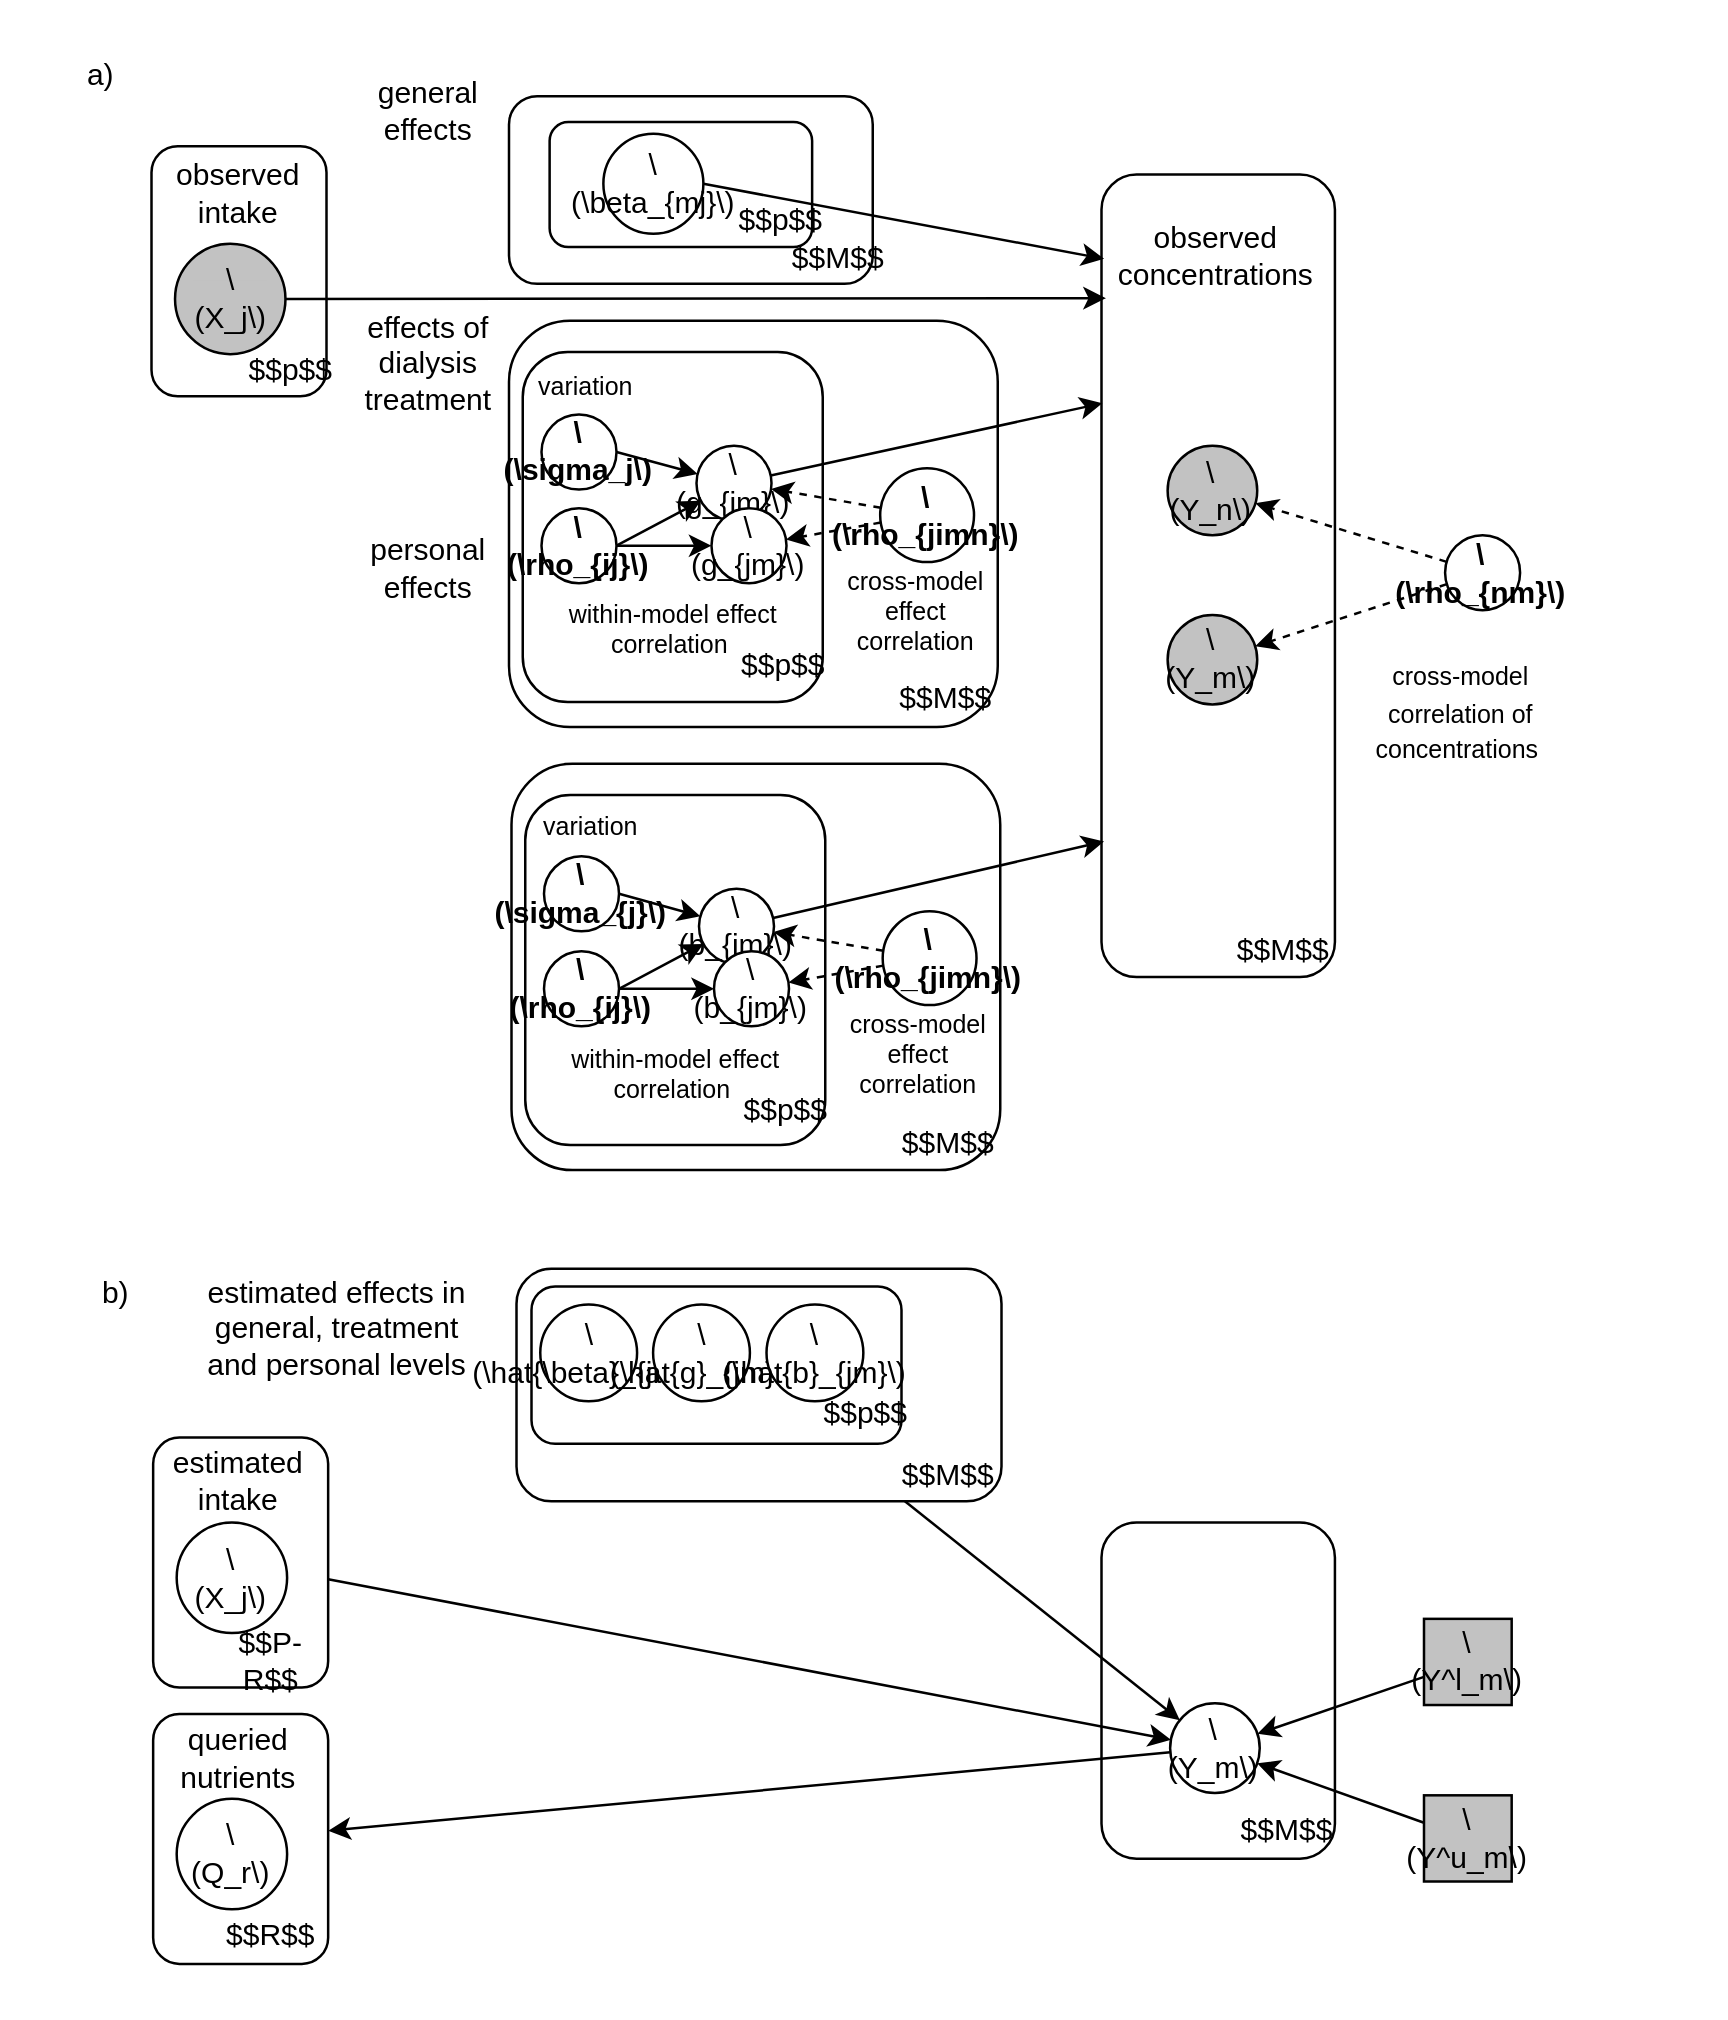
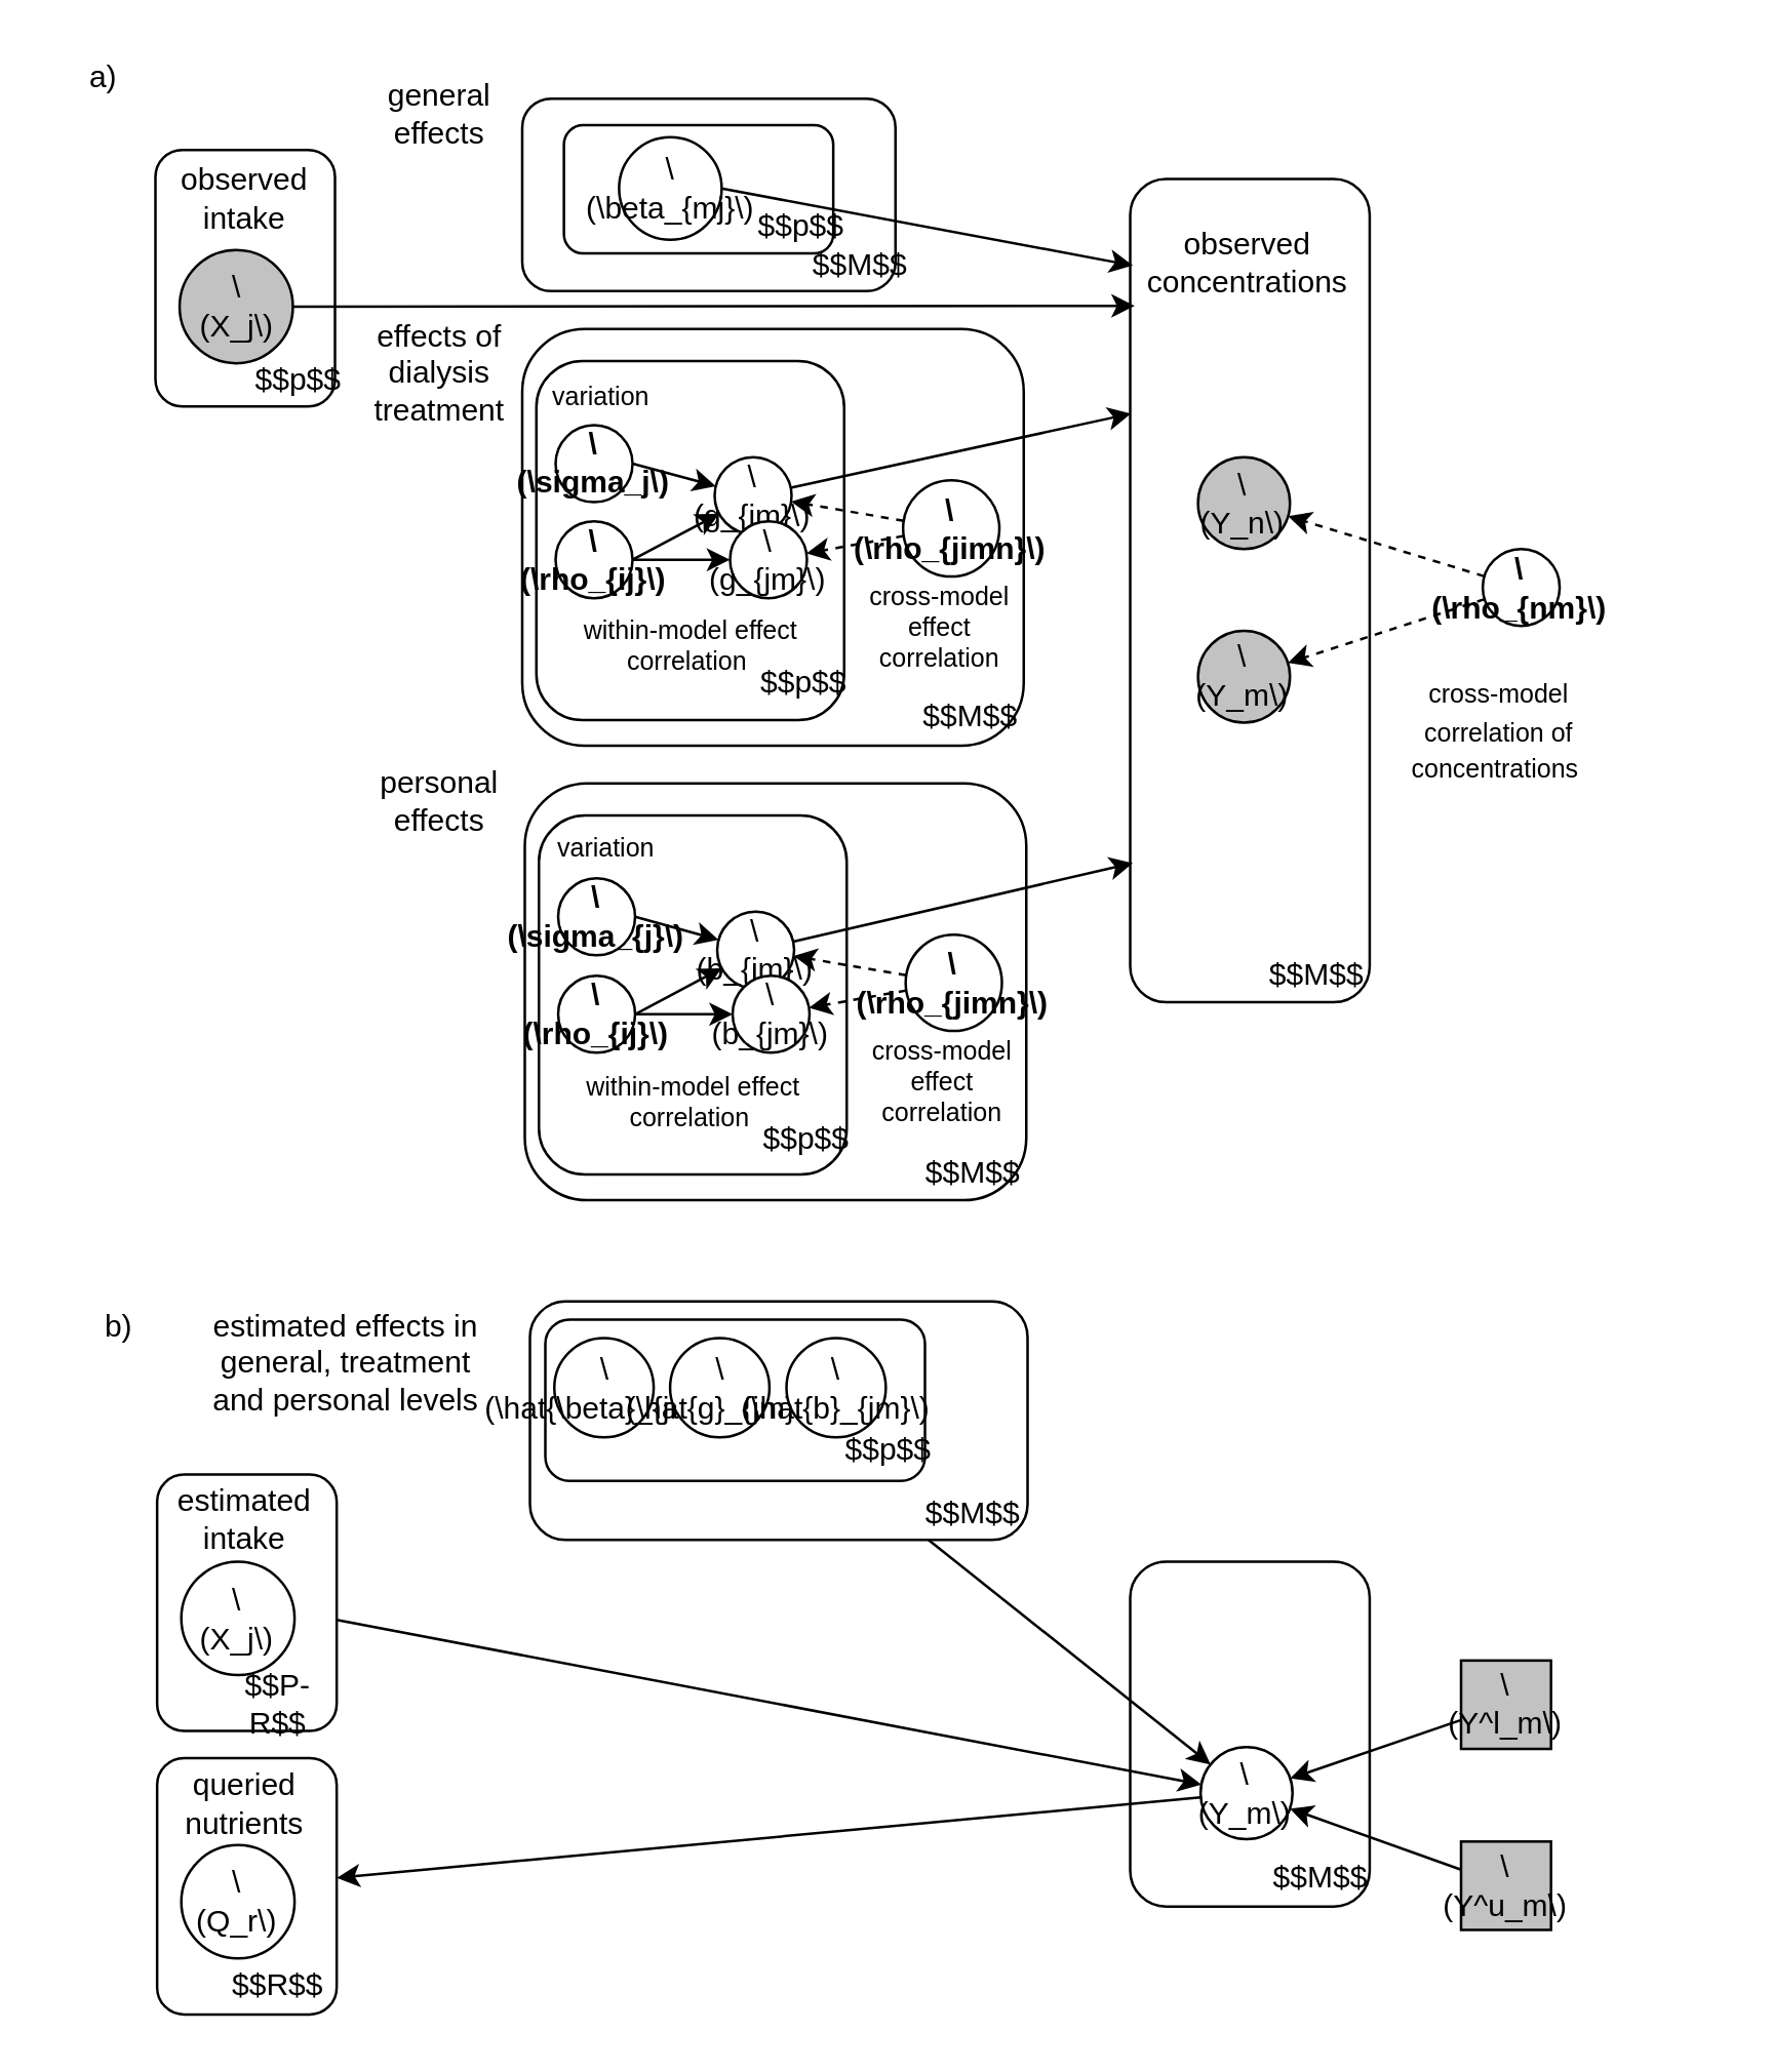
- <mxCell id="22" value="personal effects" style="text;html=1;strokeColor=none;fillColor=none;align=center;verticalAlign=middle;whiteSpace=wrap;rounded=0;" parent="4" vertex="1"><mxGeometry x="52.5" y="166.21" width="40" height="20" as="geometry" /></mxCell>
+ <mxCell id="22" value="personal effects" style="text;html=1;strokeColor=none;fillColor=none;align=center;verticalAlign=middle;whiteSpace=wrap;rounded=0;" parent="4" vertex="1"><mxGeometry x="52.5" y="251.21" width="40" height="20" as="geometry" /></mxCell>
